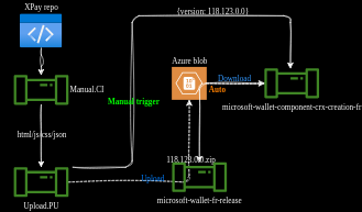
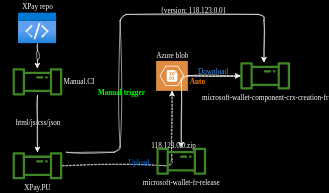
- <mxCell id="10" value="Upload.PU" style="sketch=0;outlineConnect=0;fontColor=#FFFFFF;gradientColor=none;fillColor=#3F8624;strokeColor=none;dashed=0;verticalLabelPosition=bottom;verticalAlign=top;align=center;html=1;fontSize=12;fontStyle=0;aspect=fixed;pointerEvents=1;shape=mxgraph.aws4.iot_analytics_pipeline;hachureGap=4;jiggle=2;curveFitting=1;fontFamily=Aptos;labelBackgroundColor=none;" parent="1" vertex="1"><mxGeometry x="20" y="253" width="84" height="45.23" as="geometry" /></mxCell>
+ <mxCell id="10" value="XPay.PU" style="sketch=0;outlineConnect=0;fontColor=#FFFFFF;gradientColor=none;fillColor=#3F8624;strokeColor=none;dashed=0;verticalLabelPosition=bottom;verticalAlign=top;align=center;html=1;fontSize=12;fontStyle=0;aspect=fixed;pointerEvents=1;shape=mxgraph.aws4.iot_analytics_pipeline;hachureGap=4;jiggle=2;curveFitting=1;fontFamily=Aptos;labelBackgroundColor=none;" parent="1" vertex="1"><mxGeometry x="20" y="253" width="84" height="45.23" as="geometry" /></mxCell>
